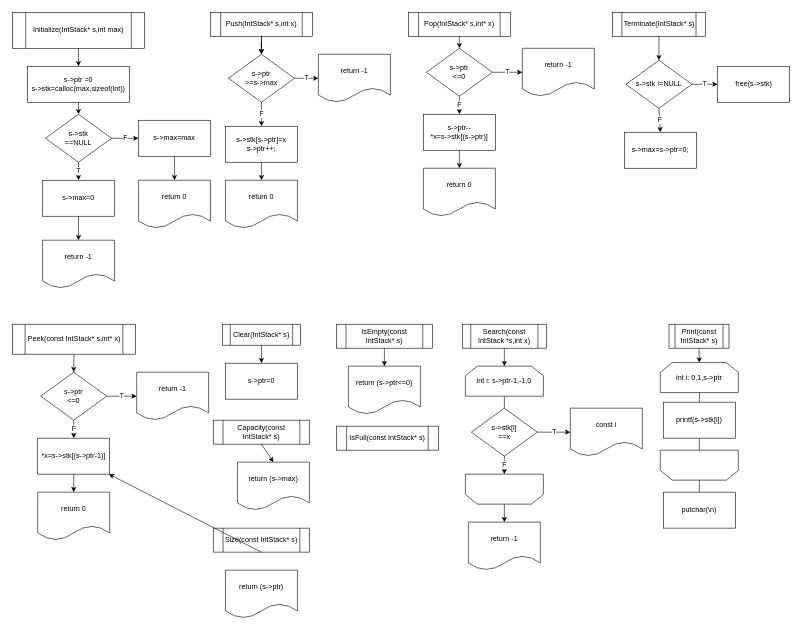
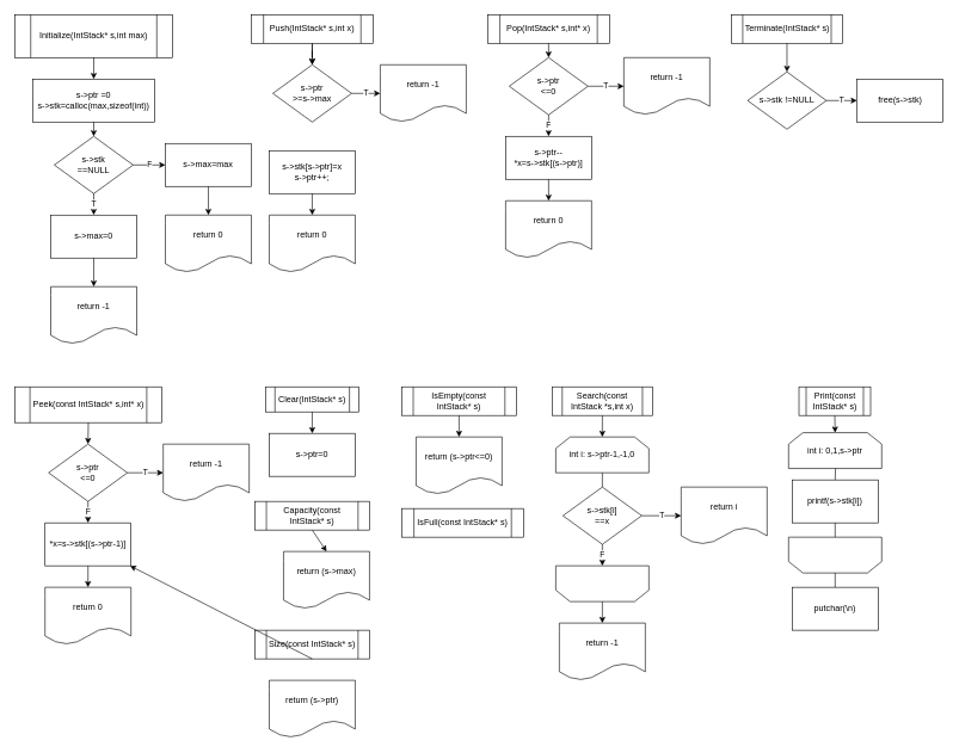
- <mxCell id="29" value="F" style="endArrow=classic;html=1;rounded=0;exitX=0.5;exitY=1;exitDx=0;exitDy=0;entryX=0.5;entryY=0;entryDx=0;entryDy=0;" edge="1" parent="1" source="23" target="25"><mxGeometry width="50" height="50" relative="1" as="geometry"><mxPoint x="445" y="70" as="sourcePoint" /><mxPoint x="445" y="100" as="targetPoint" /></mxGeometry></mxCell>
- <mxCell id="80" value="F" style="endArrow=classic;html=1;rounded=0;exitX=0.5;exitY=1;exitDx=0;exitDy=0;entryX=0.5;entryY=0;entryDx=0;entryDy=0;" edge="1" parent="1" source="77" target="79"><mxGeometry width="50" height="50" relative="1" as="geometry"><mxPoint x="1075" y="225" as="sourcePoint" /><mxPoint x="1085" y="155" as="targetPoint" /></mxGeometry></mxCell>
- <mxCell id="79" value="s-&amp;gt;max=s-&amp;gt;ptr=0;" style="rounded=0;whiteSpace=wrap;html=1;" vertex="1" parent="1"><mxGeometry x="1040" y="220" width="120" height="60" as="geometry" /></mxCell>
- <mxCell id="62" value="const i" style="shape=document;whiteSpace=wrap;html=1;boundedLbl=1;" vertex="1" parent="1"><mxGeometry x="950" y="680" width="120" height="80" as="geometry" /></mxCell>
+ <mxCell id="62" value="return i" style="shape=document;whiteSpace=wrap;html=1;boundedLbl=1;" vertex="1" parent="1"><mxGeometry x="950" y="680" width="120" height="80" as="geometry" /></mxCell>
